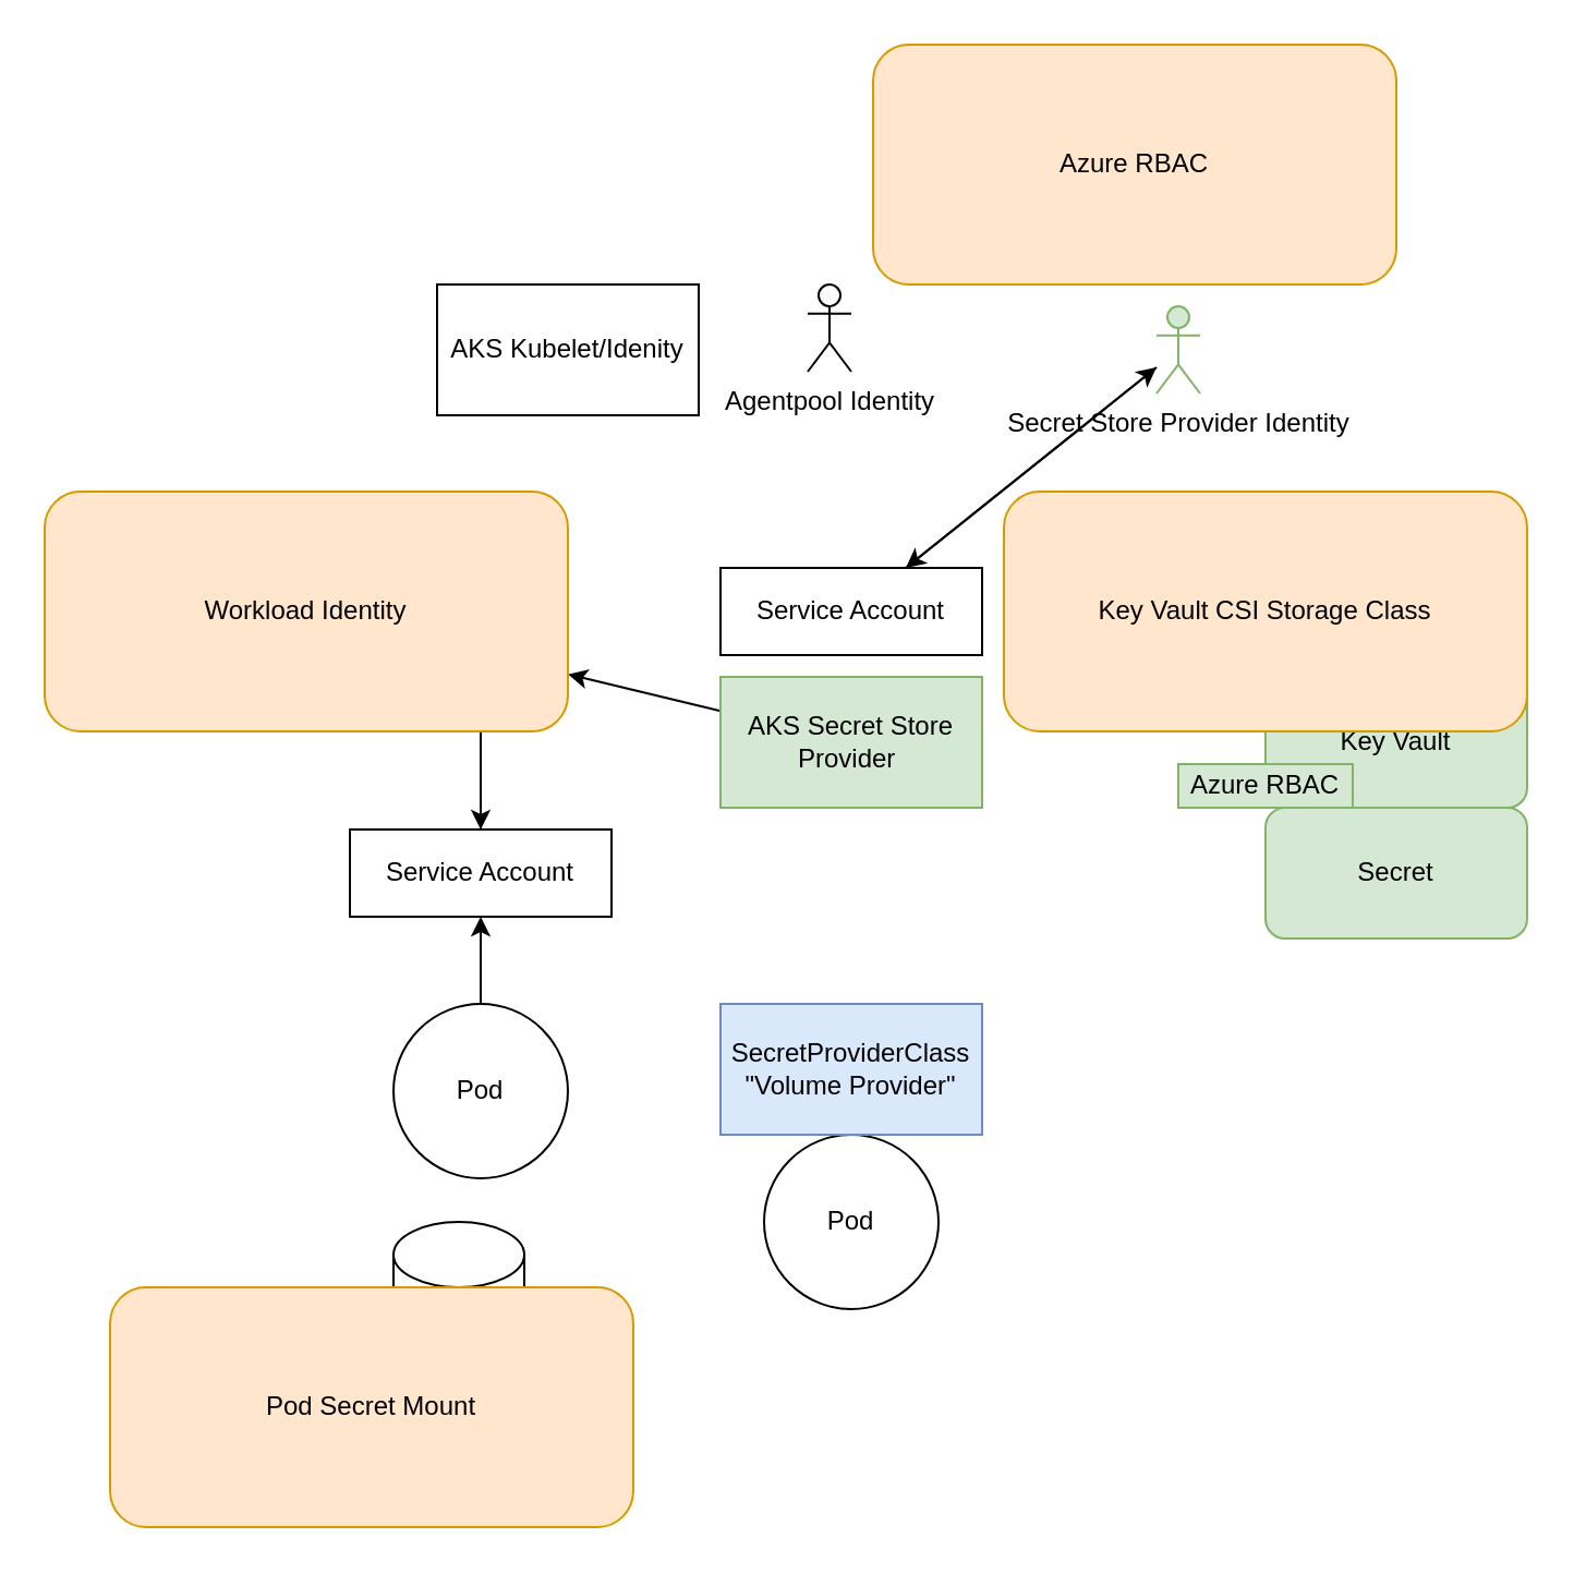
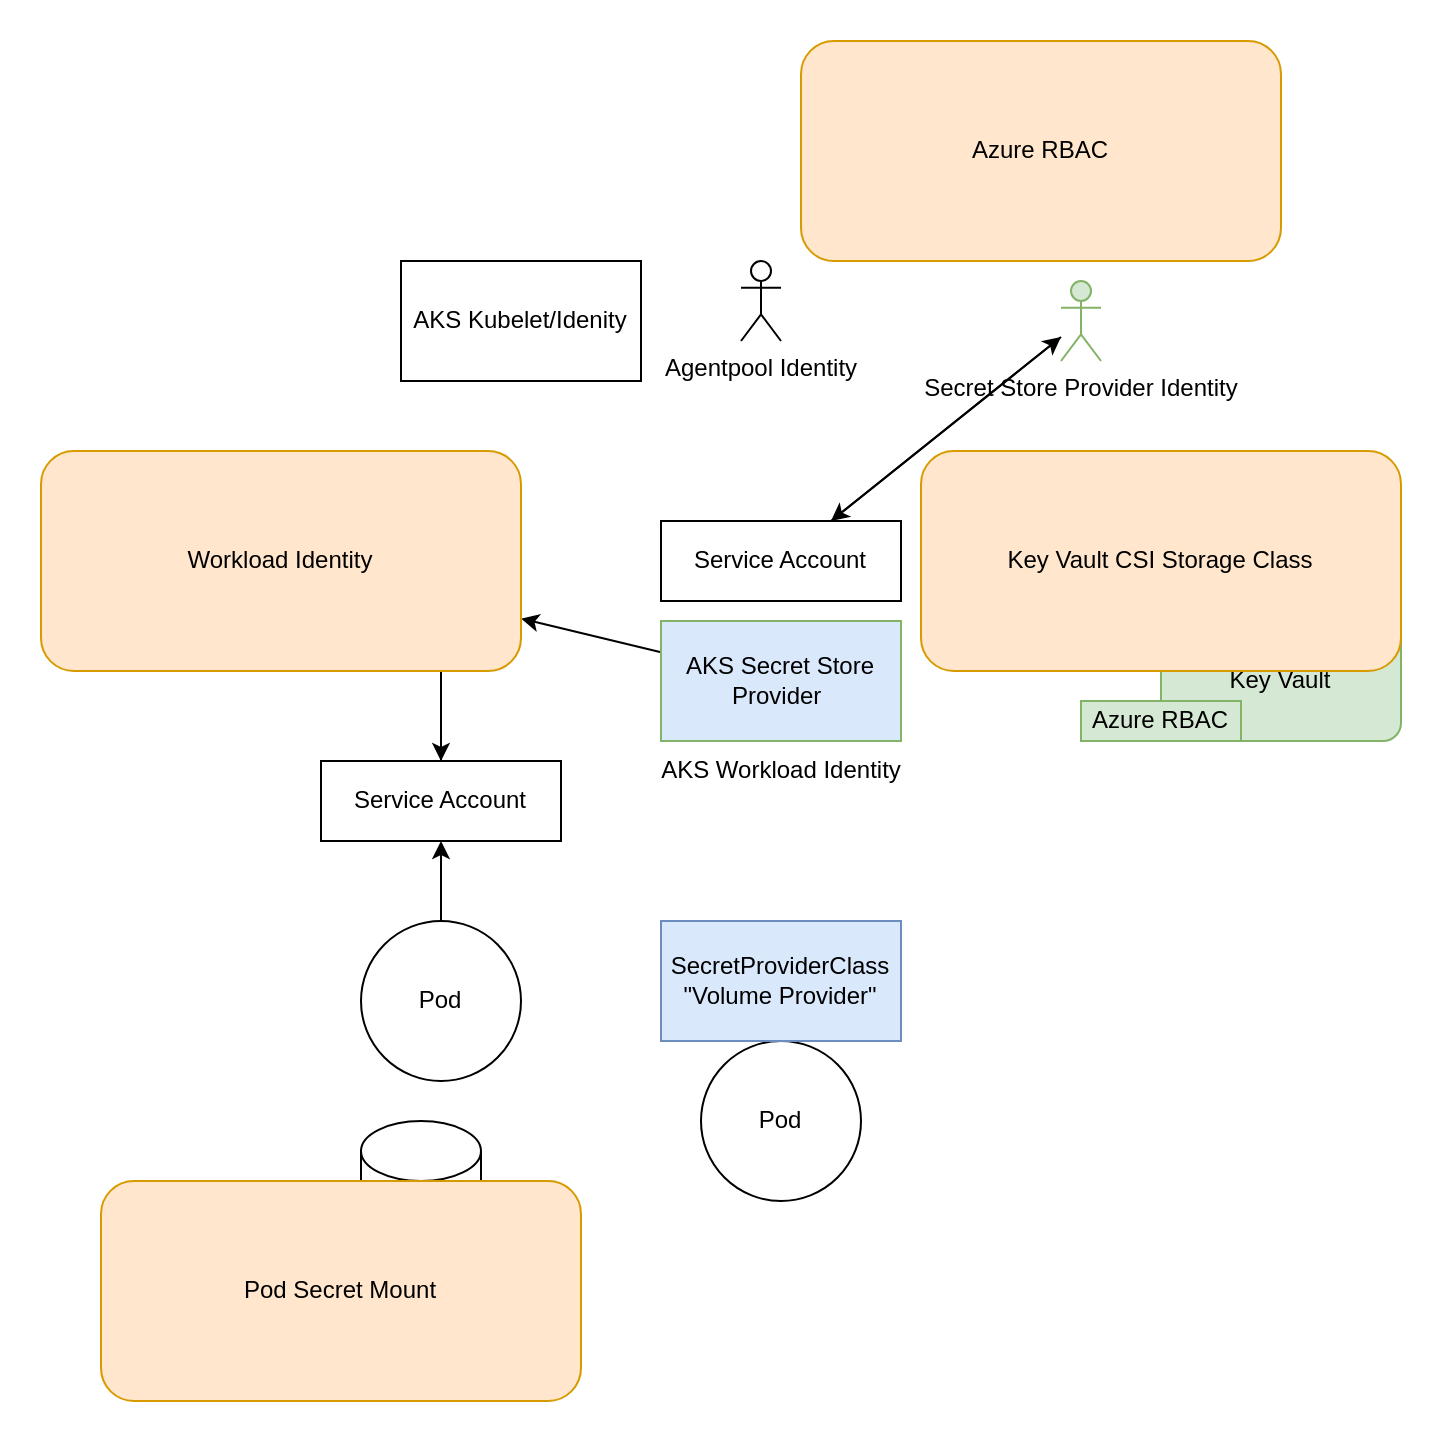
- <mxCell id="5" value="AKS Secret Store Provider&amp;nbsp;" style="rounded=0;whiteSpace=wrap;html=1;fillColor=#d5e8d4;strokeColor=#82b366;" vertex="1" parent="1"><mxGeometry x="330" y="310" width="120" height="60" as="geometry" /></mxCell>
+ <mxCell id="5" value="AKS Secret Store Provider&amp;nbsp;" style="rounded=0;whiteSpace=wrap;html=1;fillColor=#dae8fc;strokeColor=#82b366;" vertex="1" parent="1"><mxGeometry x="330" y="310" width="120" height="60" as="geometry" /></mxCell>
+ <mxCell id="17" value="AKS Workload Identity" style="text;html=1;align=center;verticalAlign=middle;whiteSpace=wrap;rounded=0;" vertex="1" parent="1"><mxGeometry x="302.5" y="370" width="175" height="30" as="geometry" /></mxCell>
- <mxCell id="3" value="Secret" style="rounded=1;whiteSpace=wrap;html=1;fillColor=#d5e8d4;strokeColor=#82b366;" vertex="1" parent="1"><mxGeometry x="580" y="370" width="120" height="60" as="geometry" /></mxCell>
